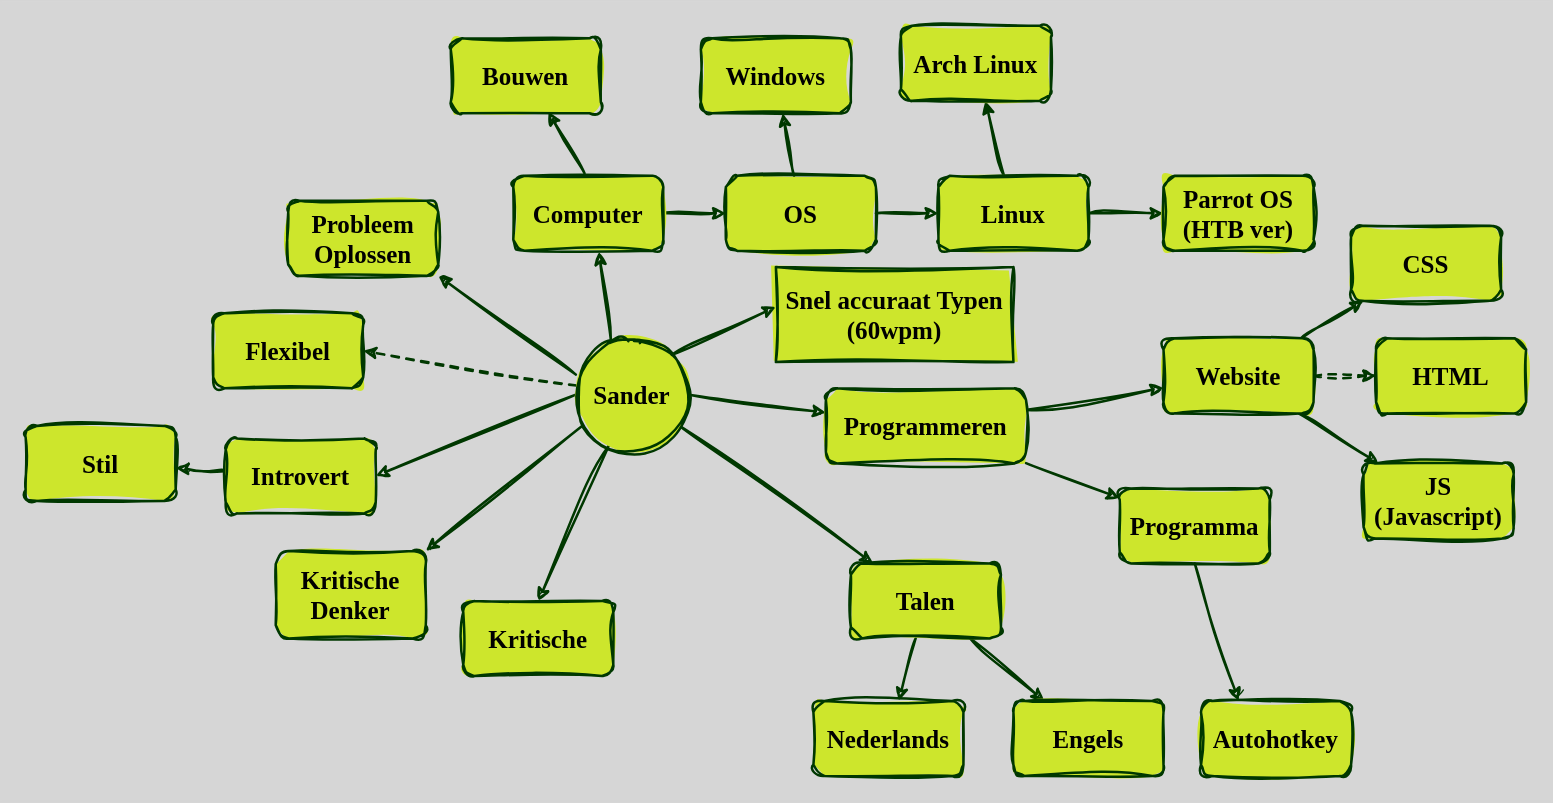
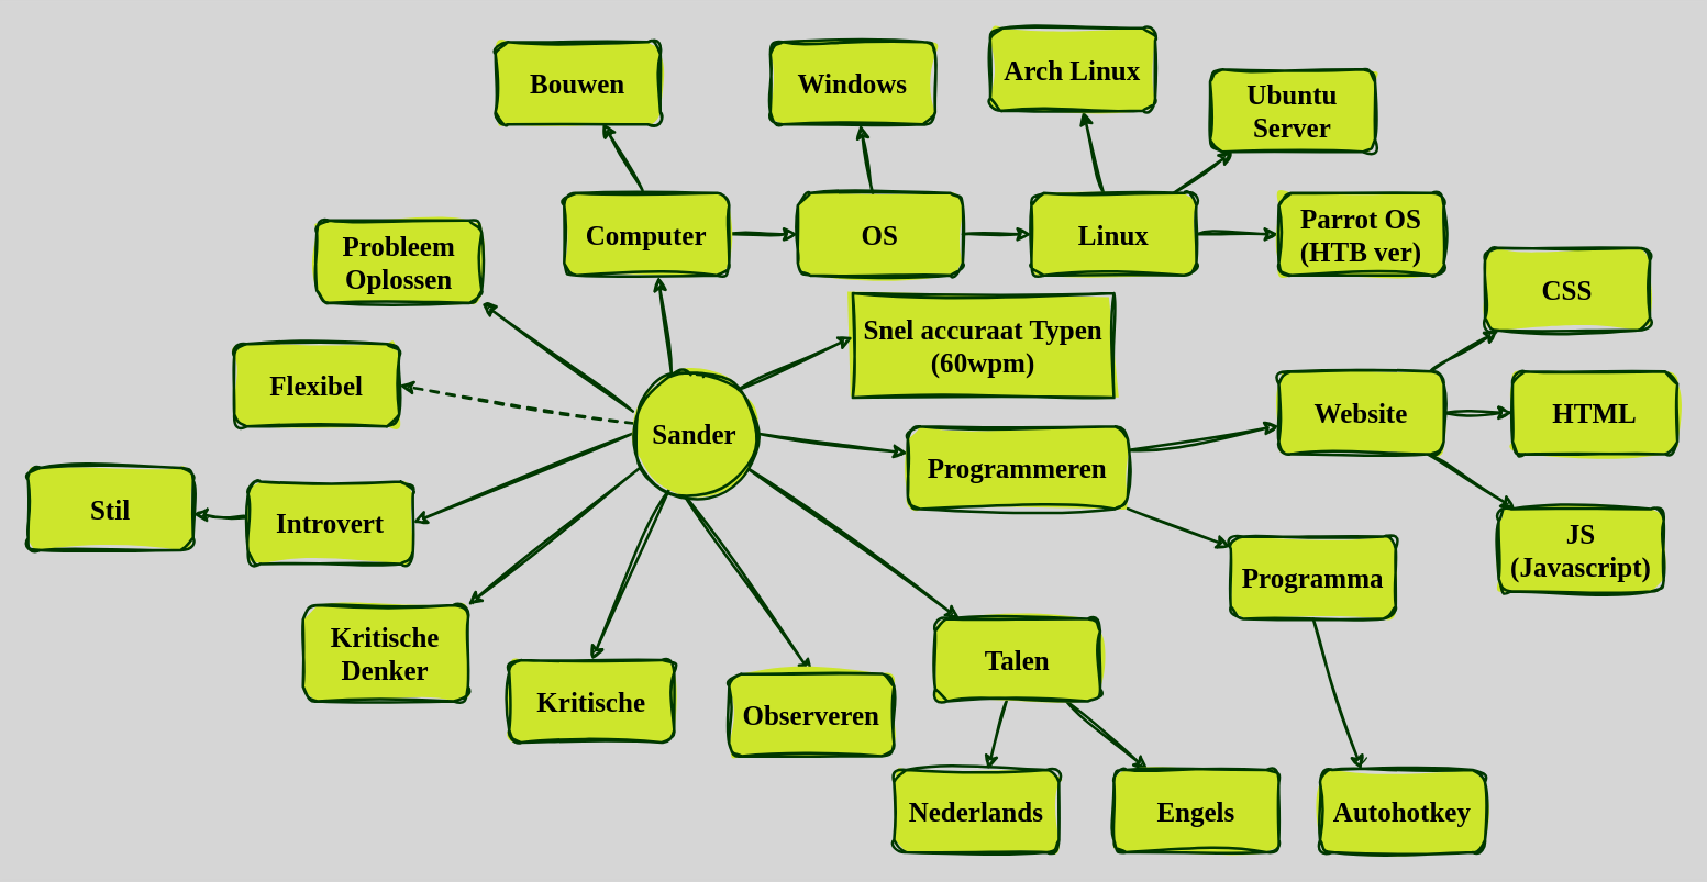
+ <mxCell id="21" value="Ubuntu Server" style="whiteSpace=wrap;html=1;fontSize=20;fontFamily=Architects Daughter;sketch=1;hachureGap=4;jiggle=2;curveFitting=1;fontSource=https%3A%2F%2Ffonts.googleapis.com%2Fcss%3Ffamily%3DArchitects%2BDaughter;rounded=1;fillColor=#CDE62C;strokeColor=#003800;fontColor=#000000;fillStyle=solid;strokeWidth=2;fontStyle=1;" parent="1" vertex="1"><mxGeometry x="880" y="50" width="120" height="60" as="geometry" /></mxCell>
+ <mxCell id="17" value="" style="sketch=1;hachureGap=4;jiggle=2;curveFitting=1;orthogonalLoop=1;jettySize=auto;html=1;fontFamily=Architects Daughter;fontSource=https%3A%2F%2Ffonts.googleapis.com%2Fcss%3Ffamily%3DArchitects%2BDaughter;fontSize=16;strokeColor=#003800;strokeWidth=2;" parent="1" source="19" target="21" edge="1"><mxGeometry relative="1" as="geometry" /></mxCell>
- <mxCell id="36" value="" style="rounded=1;sketch=1;hachureGap=4;jiggle=2;curveFitting=1;orthogonalLoop=1;jettySize=auto;html=1;fontFamily=Architects Daughter;fontSource=https%3A%2F%2Ffonts.googleapis.com%2Fcss%3Ffamily%3DArchitects%2BDaughter;fontSize=16;strokeColor=#003800;strokeWidth=2;dashed=1;" parent="1" source="39" target="41" edge="1"><mxGeometry relative="1" as="geometry" /></mxCell>
+ <mxCell id="36" value="" style="rounded=1;sketch=1;hachureGap=4;jiggle=2;curveFitting=1;orthogonalLoop=1;jettySize=auto;html=1;fontFamily=Architects Daughter;fontSource=https%3A%2F%2Ffonts.googleapis.com%2Fcss%3Ffamily%3DArchitects%2BDaughter;fontSize=16;strokeColor=#003800;strokeWidth=2;" parent="1" source="39" target="41" edge="1"><mxGeometry relative="1" as="geometry" /></mxCell>
+ <mxCell id="6" style="rounded=1;sketch=1;hachureGap=4;jiggle=2;curveFitting=1;orthogonalLoop=1;jettySize=auto;html=1;exitX=0.4;exitY=0.978;exitDx=0;exitDy=0;entryX=0.5;entryY=0;entryDx=0;entryDy=0;fontFamily=Architects Daughter;fontSource=https%3A%2F%2Ffonts.googleapis.com%2Fcss%3Ffamily%3DArchitects%2BDaughter;fontSize=16;exitPerimeter=0;strokeColor=#003800;strokeWidth=2;" parent="1" source="47" target="26" edge="1"><mxGeometry relative="1" as="geometry"><mxPoint x="540" y="370" as="sourcePoint" /></mxGeometry></mxCell>
+ <mxCell id="26" value="Observeren" style="whiteSpace=wrap;html=1;rounded=1;sketch=1;hachureGap=4;jiggle=2;curveFitting=1;fontFamily=Architects Daughter;fontSource=https%3A%2F%2Ffonts.googleapis.com%2Fcss%3Ffamily%3DArchitects%2BDaughter;fontSize=20;fillColor=#CDE62C;strokeColor=#003800;fontColor=#000000;fillStyle=solid;strokeWidth=2;fontStyle=1;" parent="1" vertex="1"><mxGeometry x="530" y="490" width="120" height="60" as="geometry" /></mxCell>
